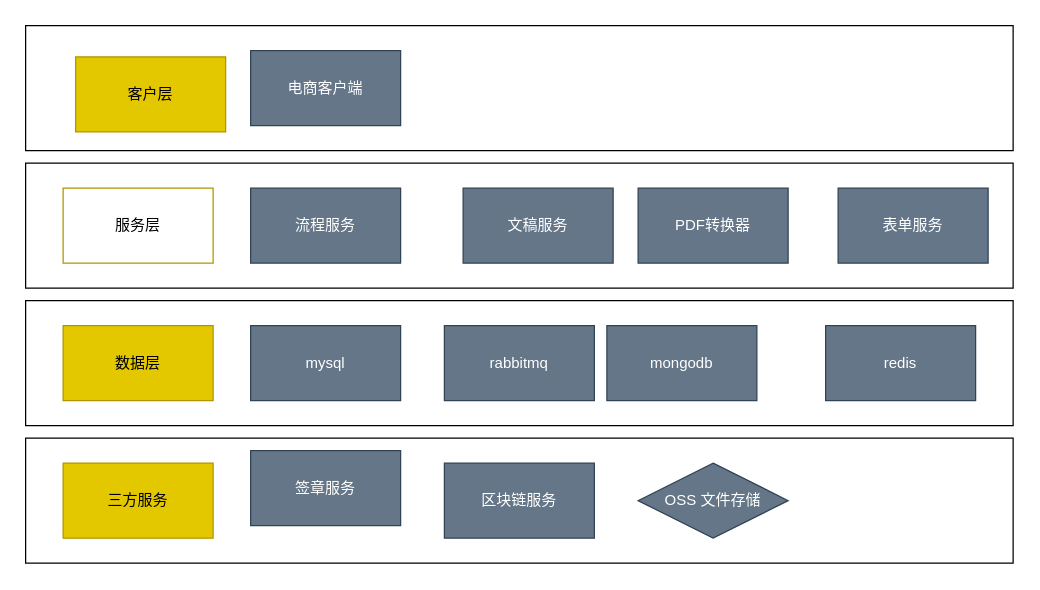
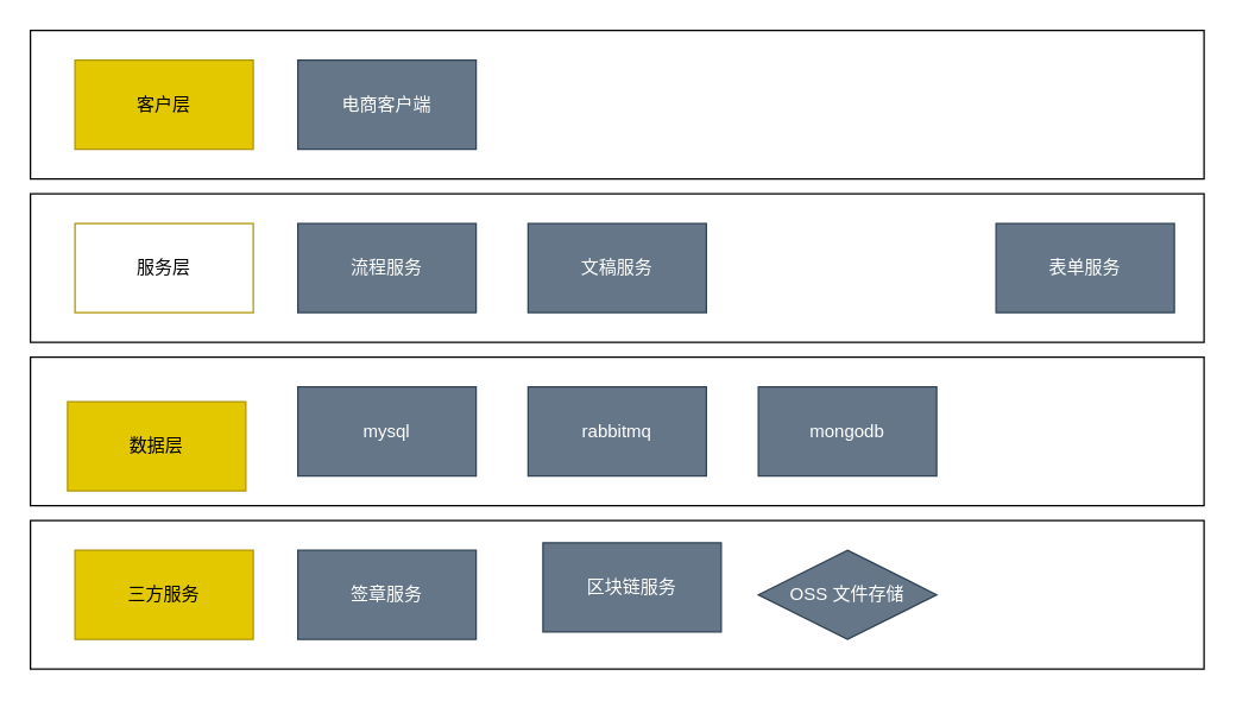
- <mxCell id="7" value="客户层" style="rounded=0;whiteSpace=wrap;html=1;fillColor=#e3c800;fontColor=#000000;strokeColor=#B09500;" vertex="1" parent="1"><mxGeometry x="60" y="45" width="120" height="60" as="geometry" /></mxCell>
+ <mxCell id="7" value="客户层" style="rounded=0;whiteSpace=wrap;html=1;fillColor=#e3c800;fontColor=#000000;strokeColor=#B09500;" vertex="1" parent="1"><mxGeometry x="50" y="40" width="120" height="60" as="geometry" /></mxCell>
- <mxCell id="9" value="文稿服务" style="rounded=0;whiteSpace=wrap;html=1;fillColor=#647687;fontColor=#ffffff;strokeColor=#314354;" vertex="1" parent="1"><mxGeometry x="370" y="150" width="120" height="60" as="geometry" /></mxCell>
+ <mxCell id="9" value="文稿服务" style="rounded=0;whiteSpace=wrap;html=1;fillColor=#647687;fontColor=#ffffff;strokeColor=#314354;" vertex="1" parent="1"><mxGeometry x="355" y="150" width="120" height="60" as="geometry" /></mxCell>
- <mxCell id="11" value="PDF转换器" style="rounded=0;whiteSpace=wrap;html=1;fillColor=#647687;fontColor=#ffffff;strokeColor=#314354;" vertex="1" parent="1"><mxGeometry x="510" y="150" width="120" height="60" as="geometry" /></mxCell>
- <mxCell id="13" value="数据层" style="rounded=0;whiteSpace=wrap;html=1;fillColor=#e3c800;fontColor=#000000;strokeColor=#B09500;" vertex="1" parent="1"><mxGeometry x="50" y="260" width="120" height="60" as="geometry" /></mxCell>
+ <mxCell id="13" value="数据层" style="rounded=0;whiteSpace=wrap;html=1;fillColor=#e3c800;fontColor=#000000;strokeColor=#B09500;" vertex="1" parent="1"><mxGeometry x="45" y="270" width="120" height="60" as="geometry" /></mxCell>
- <mxCell id="16" value="mongodb" style="rounded=0;whiteSpace=wrap;html=1;fillColor=#647687;fontColor=#ffffff;strokeColor=#314354;" vertex="1" parent="1"><mxGeometry x="485" y="260" width="120" height="60" as="geometry" /></mxCell>
+ <mxCell id="16" value="mongodb" style="rounded=0;whiteSpace=wrap;html=1;fillColor=#647687;fontColor=#ffffff;strokeColor=#314354;" vertex="1" parent="1"><mxGeometry x="510" y="260" width="120" height="60" as="geometry" /></mxCell>
- <mxCell id="17" value="redis" style="rounded=0;whiteSpace=wrap;html=1;fillColor=#647687;fontColor=#ffffff;strokeColor=#314354;" vertex="1" parent="1"><mxGeometry x="660" y="260" width="120" height="60" as="geometry" /></mxCell>
- <mxCell id="19" value="签章服务" style="rounded=0;whiteSpace=wrap;html=1;fillColor=#647687;fontColor=#ffffff;strokeColor=#314354;" vertex="1" parent="1"><mxGeometry x="200" y="360" width="120" height="60" as="geometry" /></mxCell>
+ <mxCell id="19" value="签章服务" style="rounded=0;whiteSpace=wrap;html=1;fillColor=#647687;fontColor=#ffffff;strokeColor=#314354;" vertex="1" parent="1"><mxGeometry x="200" y="370" width="120" height="60" as="geometry" /></mxCell>
- <mxCell id="20" value="区块链服务" style="rounded=0;whiteSpace=wrap;html=1;fillColor=#647687;fontColor=#ffffff;strokeColor=#314354;" vertex="1" parent="1"><mxGeometry x="355" y="370" width="120" height="60" as="geometry" /></mxCell>
+ <mxCell id="20" value="区块链服务" style="rounded=0;whiteSpace=wrap;html=1;fillColor=#647687;fontColor=#ffffff;strokeColor=#314354;" vertex="1" parent="1"><mxGeometry x="365" y="365" width="120" height="60" as="geometry" /></mxCell>
